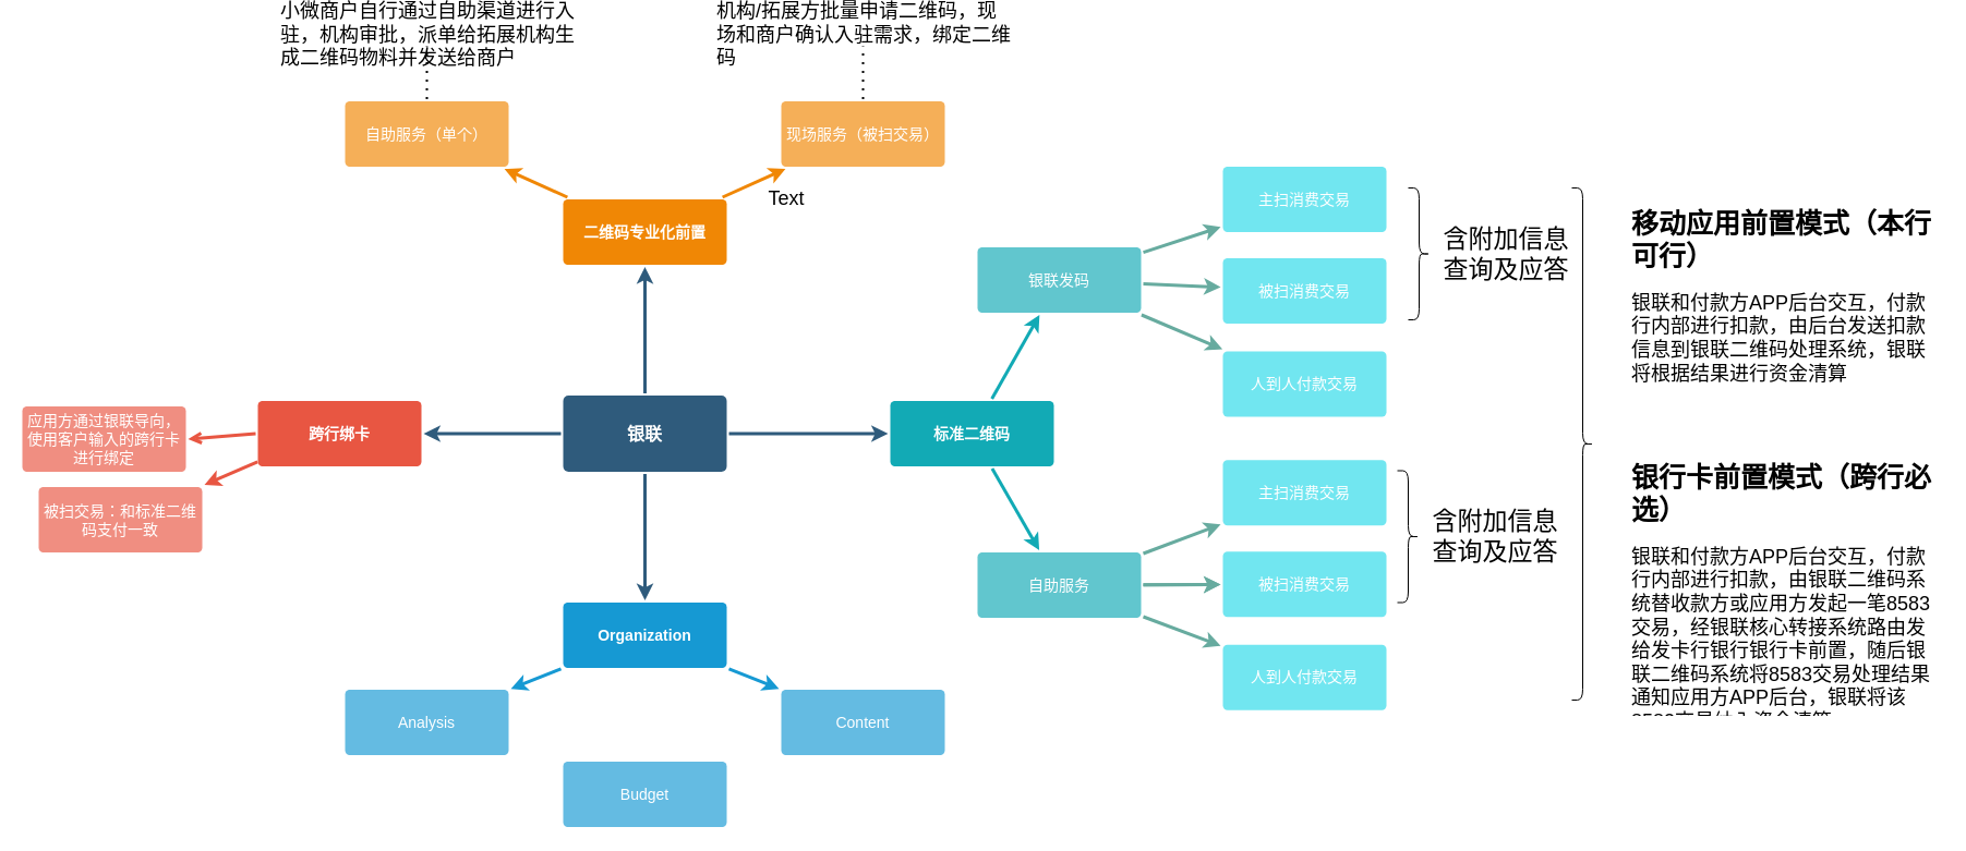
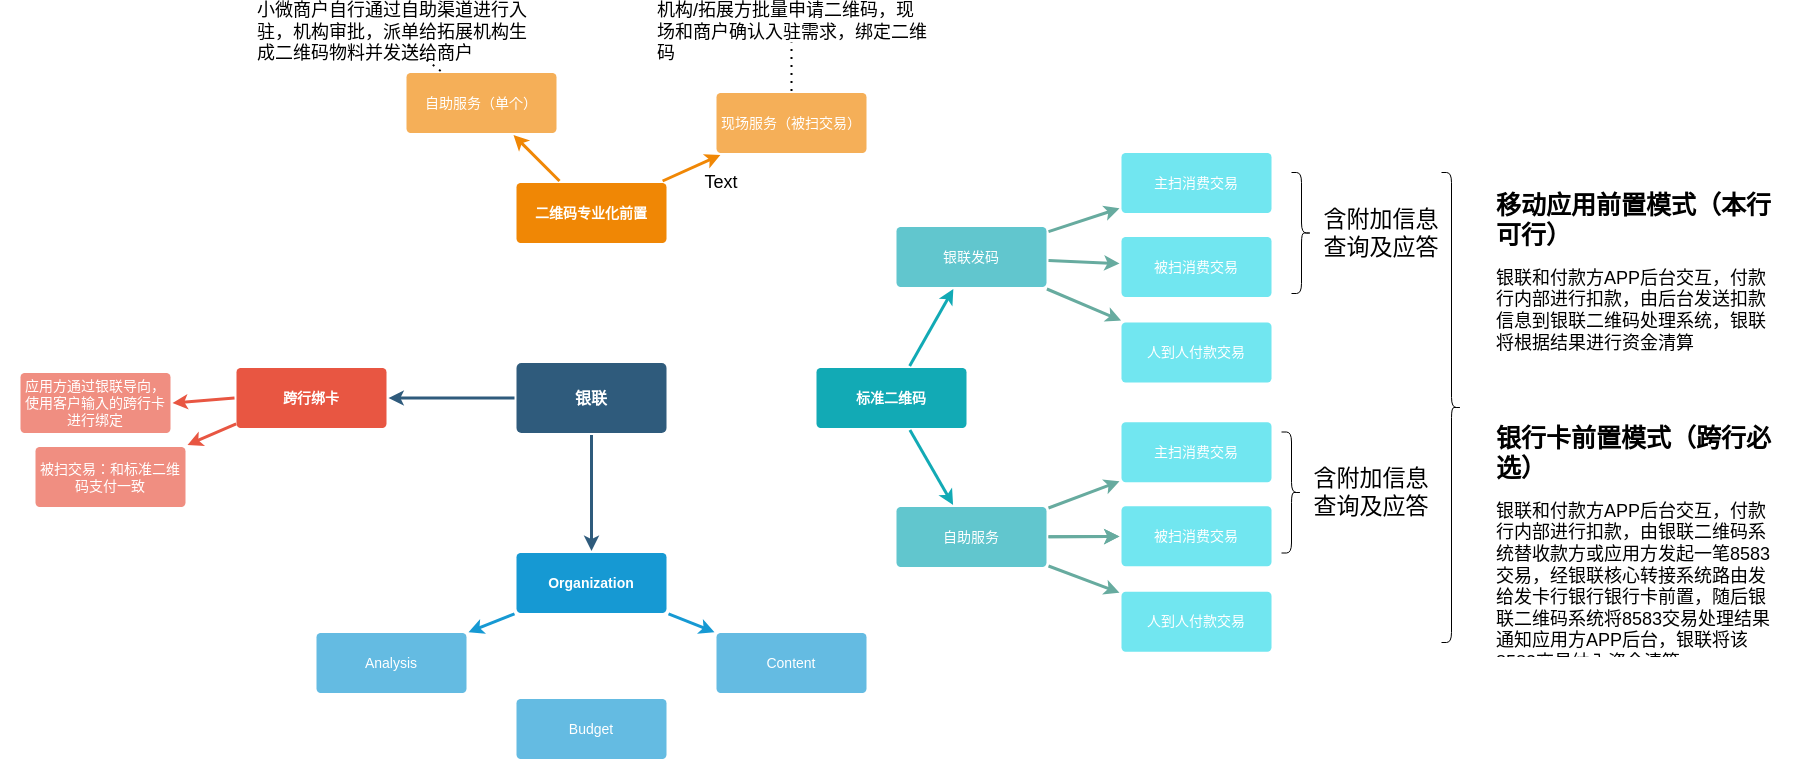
- <mxCell id="17" value="自助服务（单个）" style="rounded=1;whiteSpace=wrap;html=1;shadow=0;labelBackgroundColor=none;strokeColor=none;strokeWidth=3;fillColor=#f5af58;fontFamily=Helvetica;fontSize=14;fontColor=#FFFFFF;align=center;spacing=5;arcSize=7;perimeterSpacing=2;" parent="1" vertex="1"><mxGeometry x="316" y="90.5" width="150" height="60" as="geometry" /></mxCell>
+ <mxCell id="17" value="自助服务（单个）" style="rounded=1;whiteSpace=wrap;html=1;shadow=0;labelBackgroundColor=none;strokeColor=none;strokeWidth=3;fillColor=#f5af58;fontFamily=Helvetica;fontSize=14;fontColor=#FFFFFF;align=center;spacing=5;arcSize=7;perimeterSpacing=2;" parent="1" vertex="1"><mxGeometry x="406" y="70.5" width="150" height="60" as="geometry" /></mxCell>
- <mxCell id="2" value="" style="edgeStyle=none;rounded=0;jumpStyle=none;html=1;shadow=0;labelBackgroundColor=none;startArrow=none;startFill=0;endArrow=classic;endFill=1;jettySize=auto;orthogonalLoop=1;strokeColor=#2F5B7C;strokeWidth=3;fontFamily=Helvetica;fontSize=16;fontColor=#23445D;spacing=5;" parent="1" source="6" target="14" edge="1"><mxGeometry relative="1" as="geometry" /></mxCell>
- <mxCell id="3" value="" style="edgeStyle=none;rounded=0;jumpStyle=none;html=1;shadow=0;labelBackgroundColor=none;startArrow=none;startFill=0;endArrow=classic;endFill=1;jettySize=auto;orthogonalLoop=1;strokeColor=#2F5B7C;strokeWidth=3;fontFamily=Helvetica;fontSize=16;fontColor=#23445D;spacing=5;" parent="1" source="6" target="19" edge="1"><mxGeometry relative="1" as="geometry" /></mxCell>
- <mxCell id="47" value="" style="edgeStyle=none;rounded=1;jumpStyle=none;html=1;shadow=0;labelBackgroundColor=none;startArrow=none;startFill=0;jettySize=auto;orthogonalLoop=1;strokeColor=#E85642;strokeWidth=3;fontFamily=Helvetica;fontSize=14;fontColor=#FFFFFF;spacing=5;fontStyle=1;fillColor=#b0e3e6;exitX=0;exitY=0.5;exitDx=0;exitDy=0;entryX=1;entryY=0.5;entryDx=0;entryDy=0;endArrow=open;" edge="1" parent="1" source="7" target="45"><mxGeometry relative="1" as="geometry"><mxPoint x="244" y="374.47" as="sourcePoint" /><mxPoint x="197" y="355.53" as="targetPoint" /></mxGeometry></mxCell>
+ <mxCell id="47" value="" style="edgeStyle=none;rounded=1;jumpStyle=none;html=1;shadow=0;labelBackgroundColor=none;startArrow=none;startFill=0;jettySize=auto;orthogonalLoop=1;strokeColor=#E85642;strokeWidth=3;fontFamily=Helvetica;fontSize=14;fontColor=#FFFFFF;spacing=5;fontStyle=1;fillColor=#b0e3e6;exitX=0;exitY=0.5;exitDx=0;exitDy=0;entryX=1;entryY=0.5;entryDx=0;entryDy=0;" edge="1" parent="1" source="7" target="45"><mxGeometry relative="1" as="geometry"><mxPoint x="244" y="374.47" as="sourcePoint" /><mxPoint x="197" y="355.53" as="targetPoint" /></mxGeometry></mxCell>
